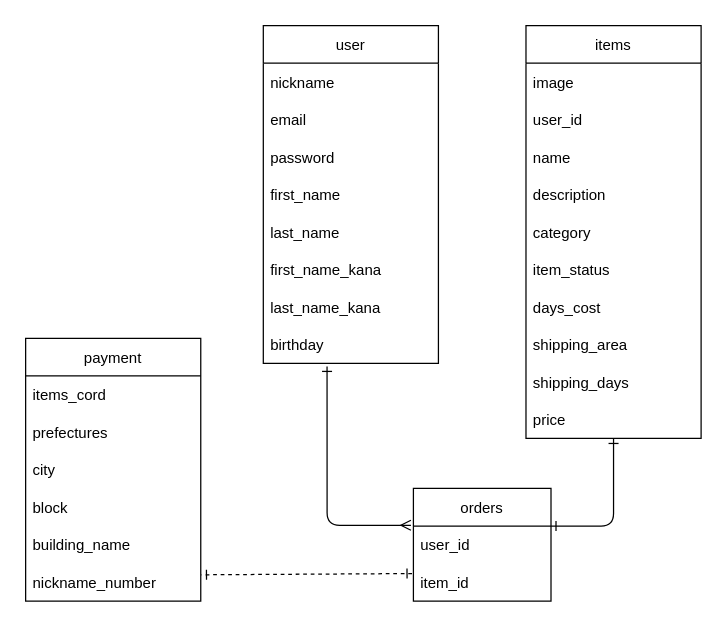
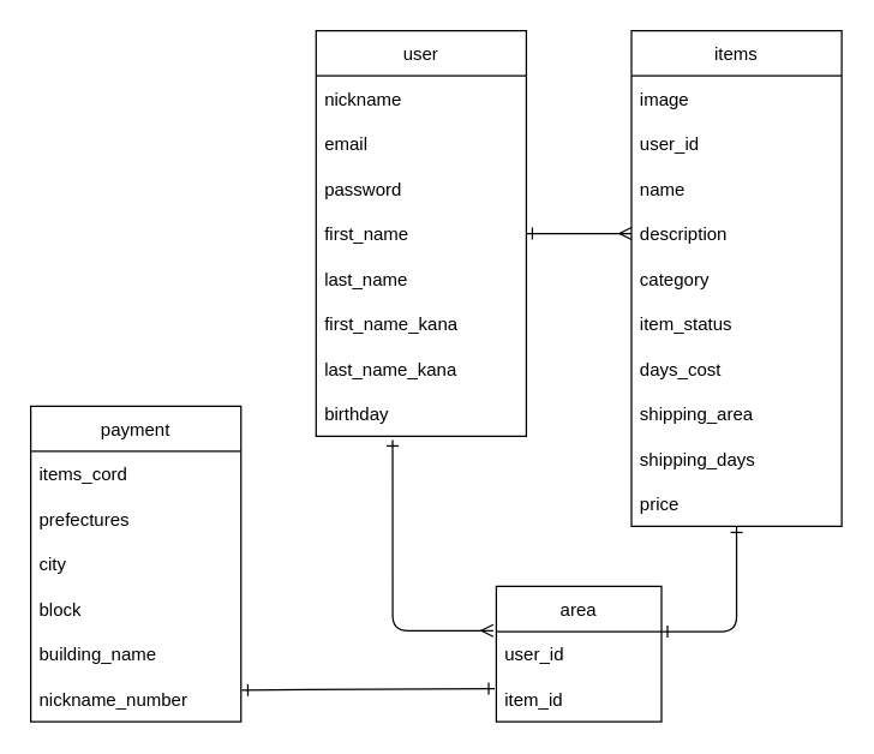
+ <mxCell id="22" style="html=1;exitX=1;exitY=0.5;exitDx=0;exitDy=0;entryX=0;entryY=0.5;entryDx=0;entryDy=0;startArrow=ERone;startFill=0;endArrow=ERmany;endFill=0;" edge="1" parent="1" source="6" target="15"><mxGeometry relative="1" as="geometry" /></mxCell>
- <mxCell id="23" value="orders" style="swimlane;fontStyle=0;childLayout=stackLayout;horizontal=1;startSize=30;horizontalStack=0;resizeParent=1;resizeParentMax=0;resizeLast=0;collapsible=1;marginBottom=0;" vertex="1" parent="1"><mxGeometry x="330" y="390" width="110" height="90" as="geometry" /></mxCell>
+ <mxCell id="23" value="area" style="swimlane;fontStyle=0;childLayout=stackLayout;horizontal=1;startSize=30;horizontalStack=0;resizeParent=1;resizeParentMax=0;resizeLast=0;collapsible=1;marginBottom=0;" vertex="1" parent="1"><mxGeometry x="330" y="390" width="110" height="90" as="geometry" /></mxCell>
- <mxCell id="35" style="html=1;exitX=-0.01;exitY=0.267;exitDx=0;exitDy=0;entryX=1.004;entryY=0.3;entryDx=0;entryDy=0;startArrow=ERone;startFill=0;endArrow=ERone;endFill=0;elbow=vertical;entryPerimeter=0;exitPerimeter=0;dashed=1;" edge="1" parent="1" source="25" target="34"><mxGeometry relative="1" as="geometry" /></mxCell>
+ <mxCell id="35" style="html=1;exitX=-0.01;exitY=0.267;exitDx=0;exitDy=0;entryX=1.004;entryY=0.3;entryDx=0;entryDy=0;startArrow=ERone;startFill=0;endArrow=ERone;endFill=0;elbow=vertical;entryPerimeter=0;exitPerimeter=0;" edge="1" parent="1" source="25" target="34"><mxGeometry relative="1" as="geometry" /></mxCell>
